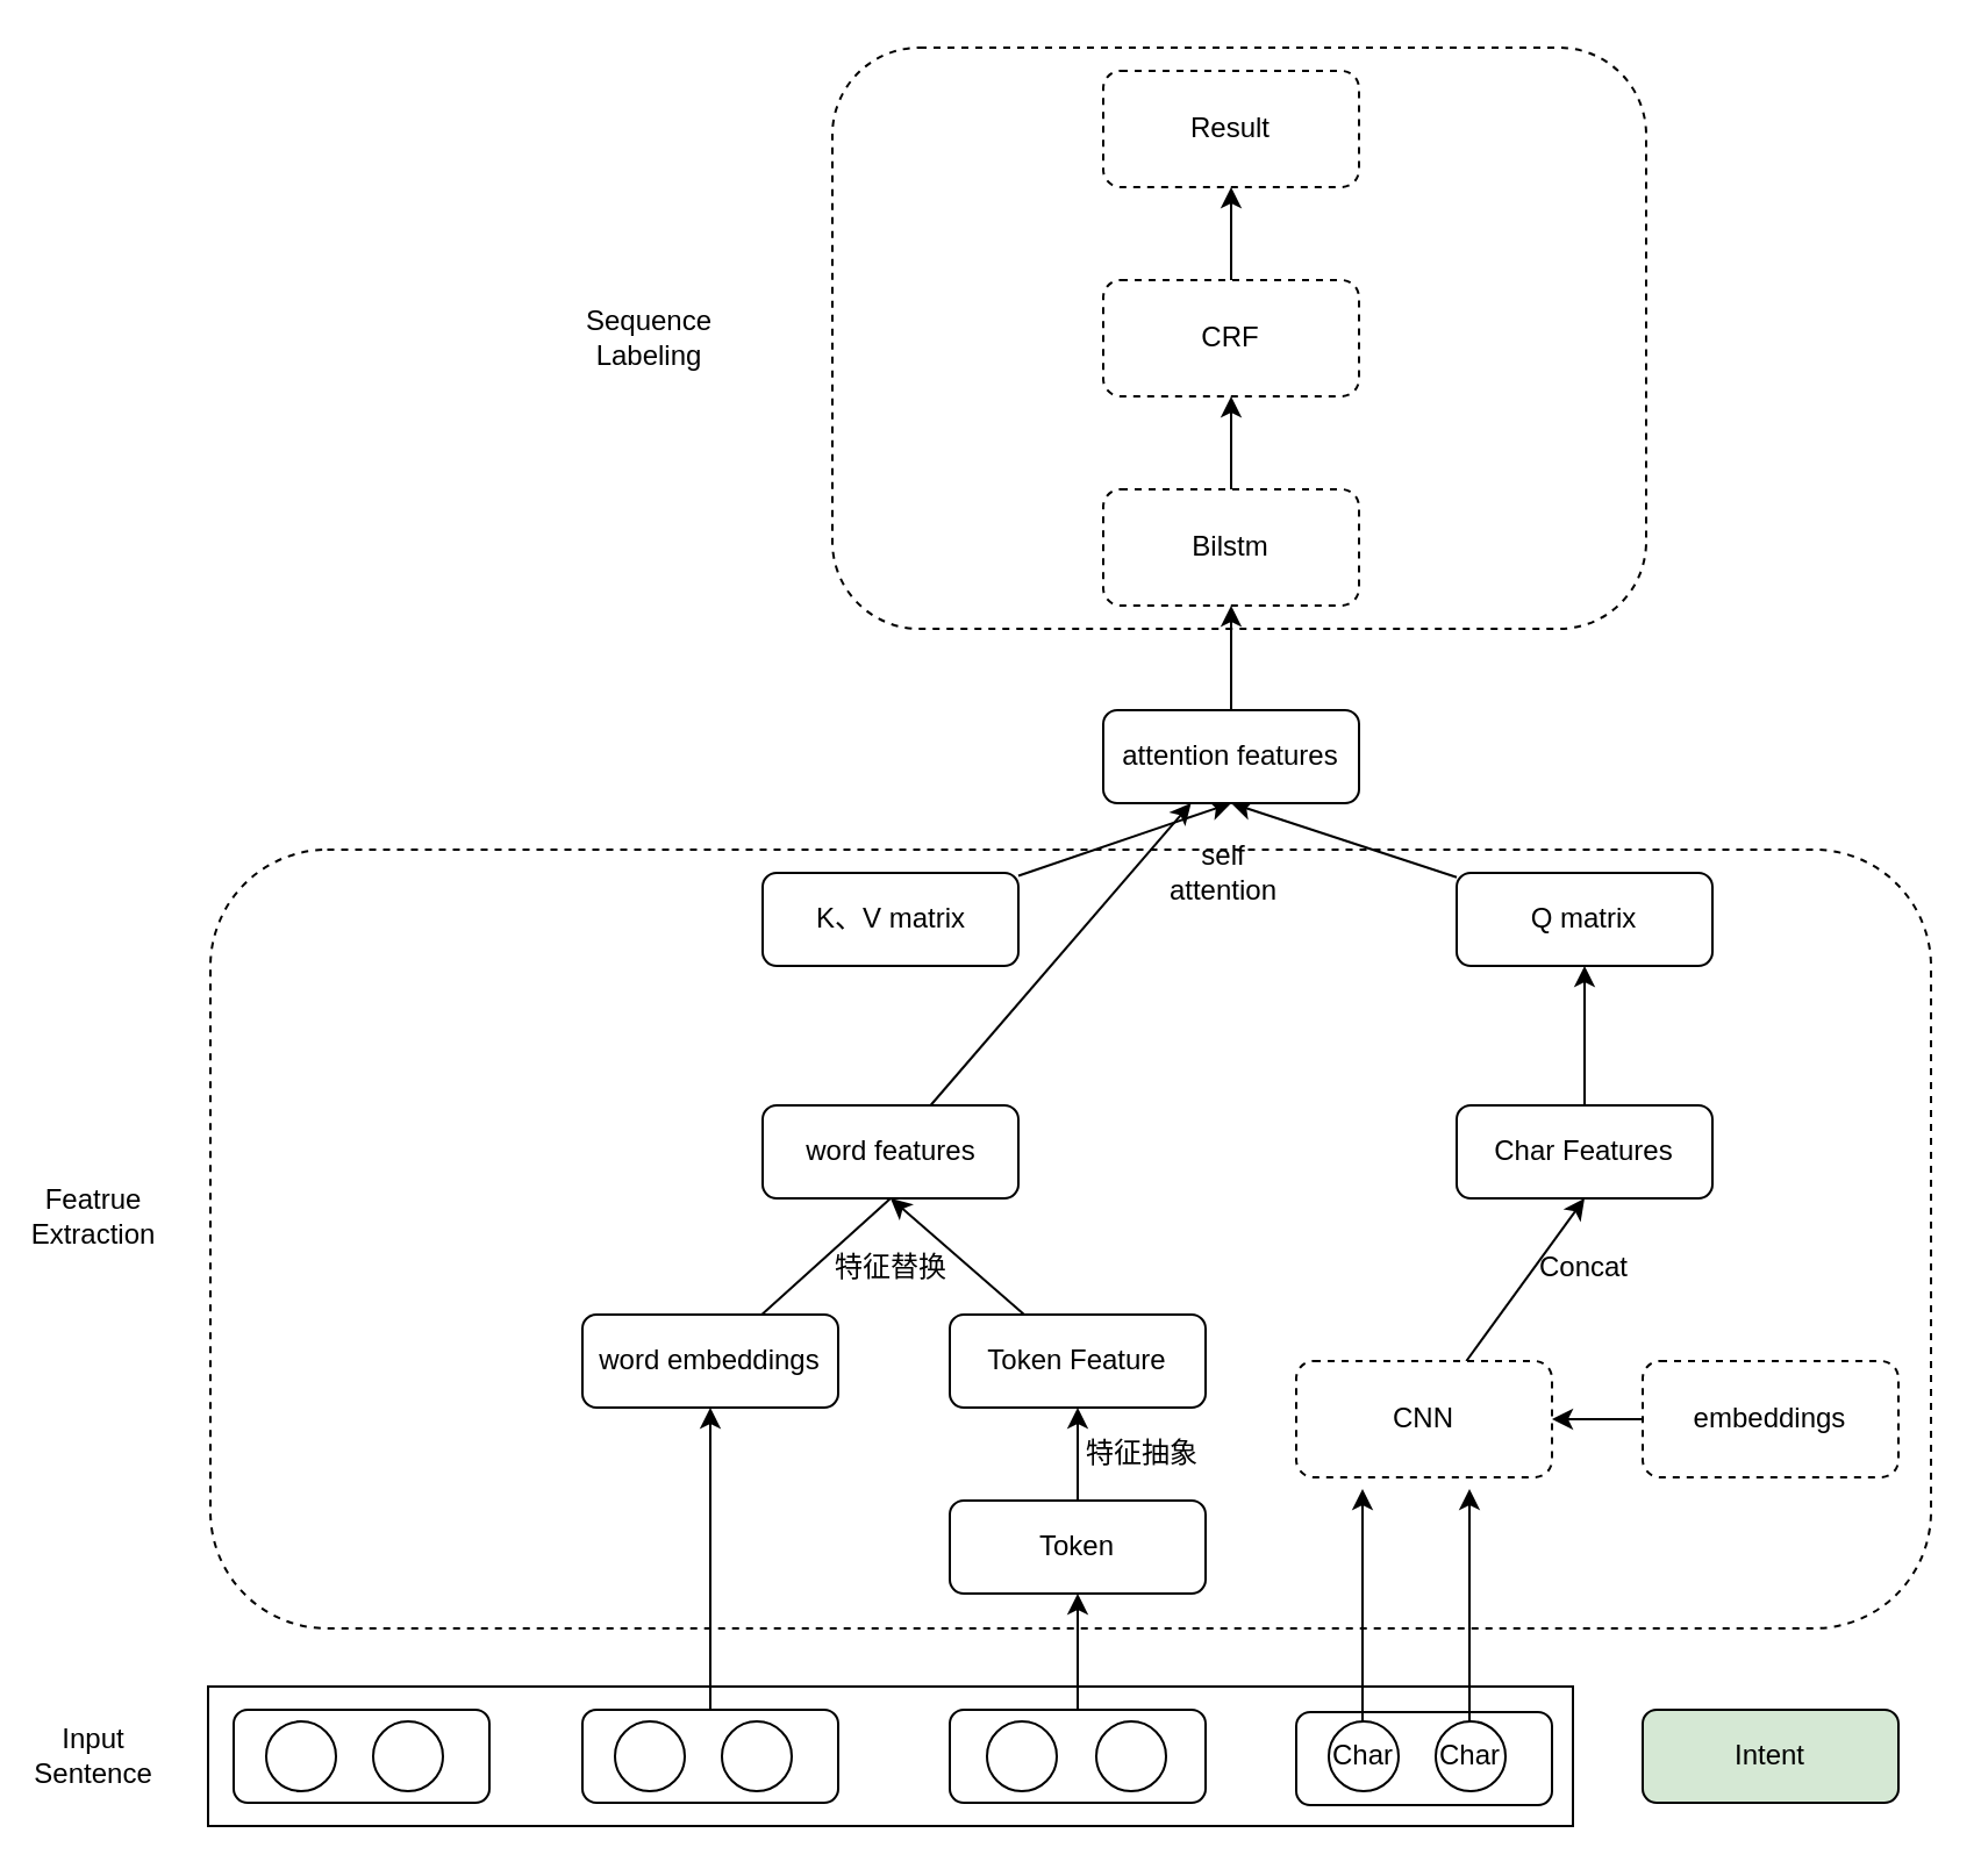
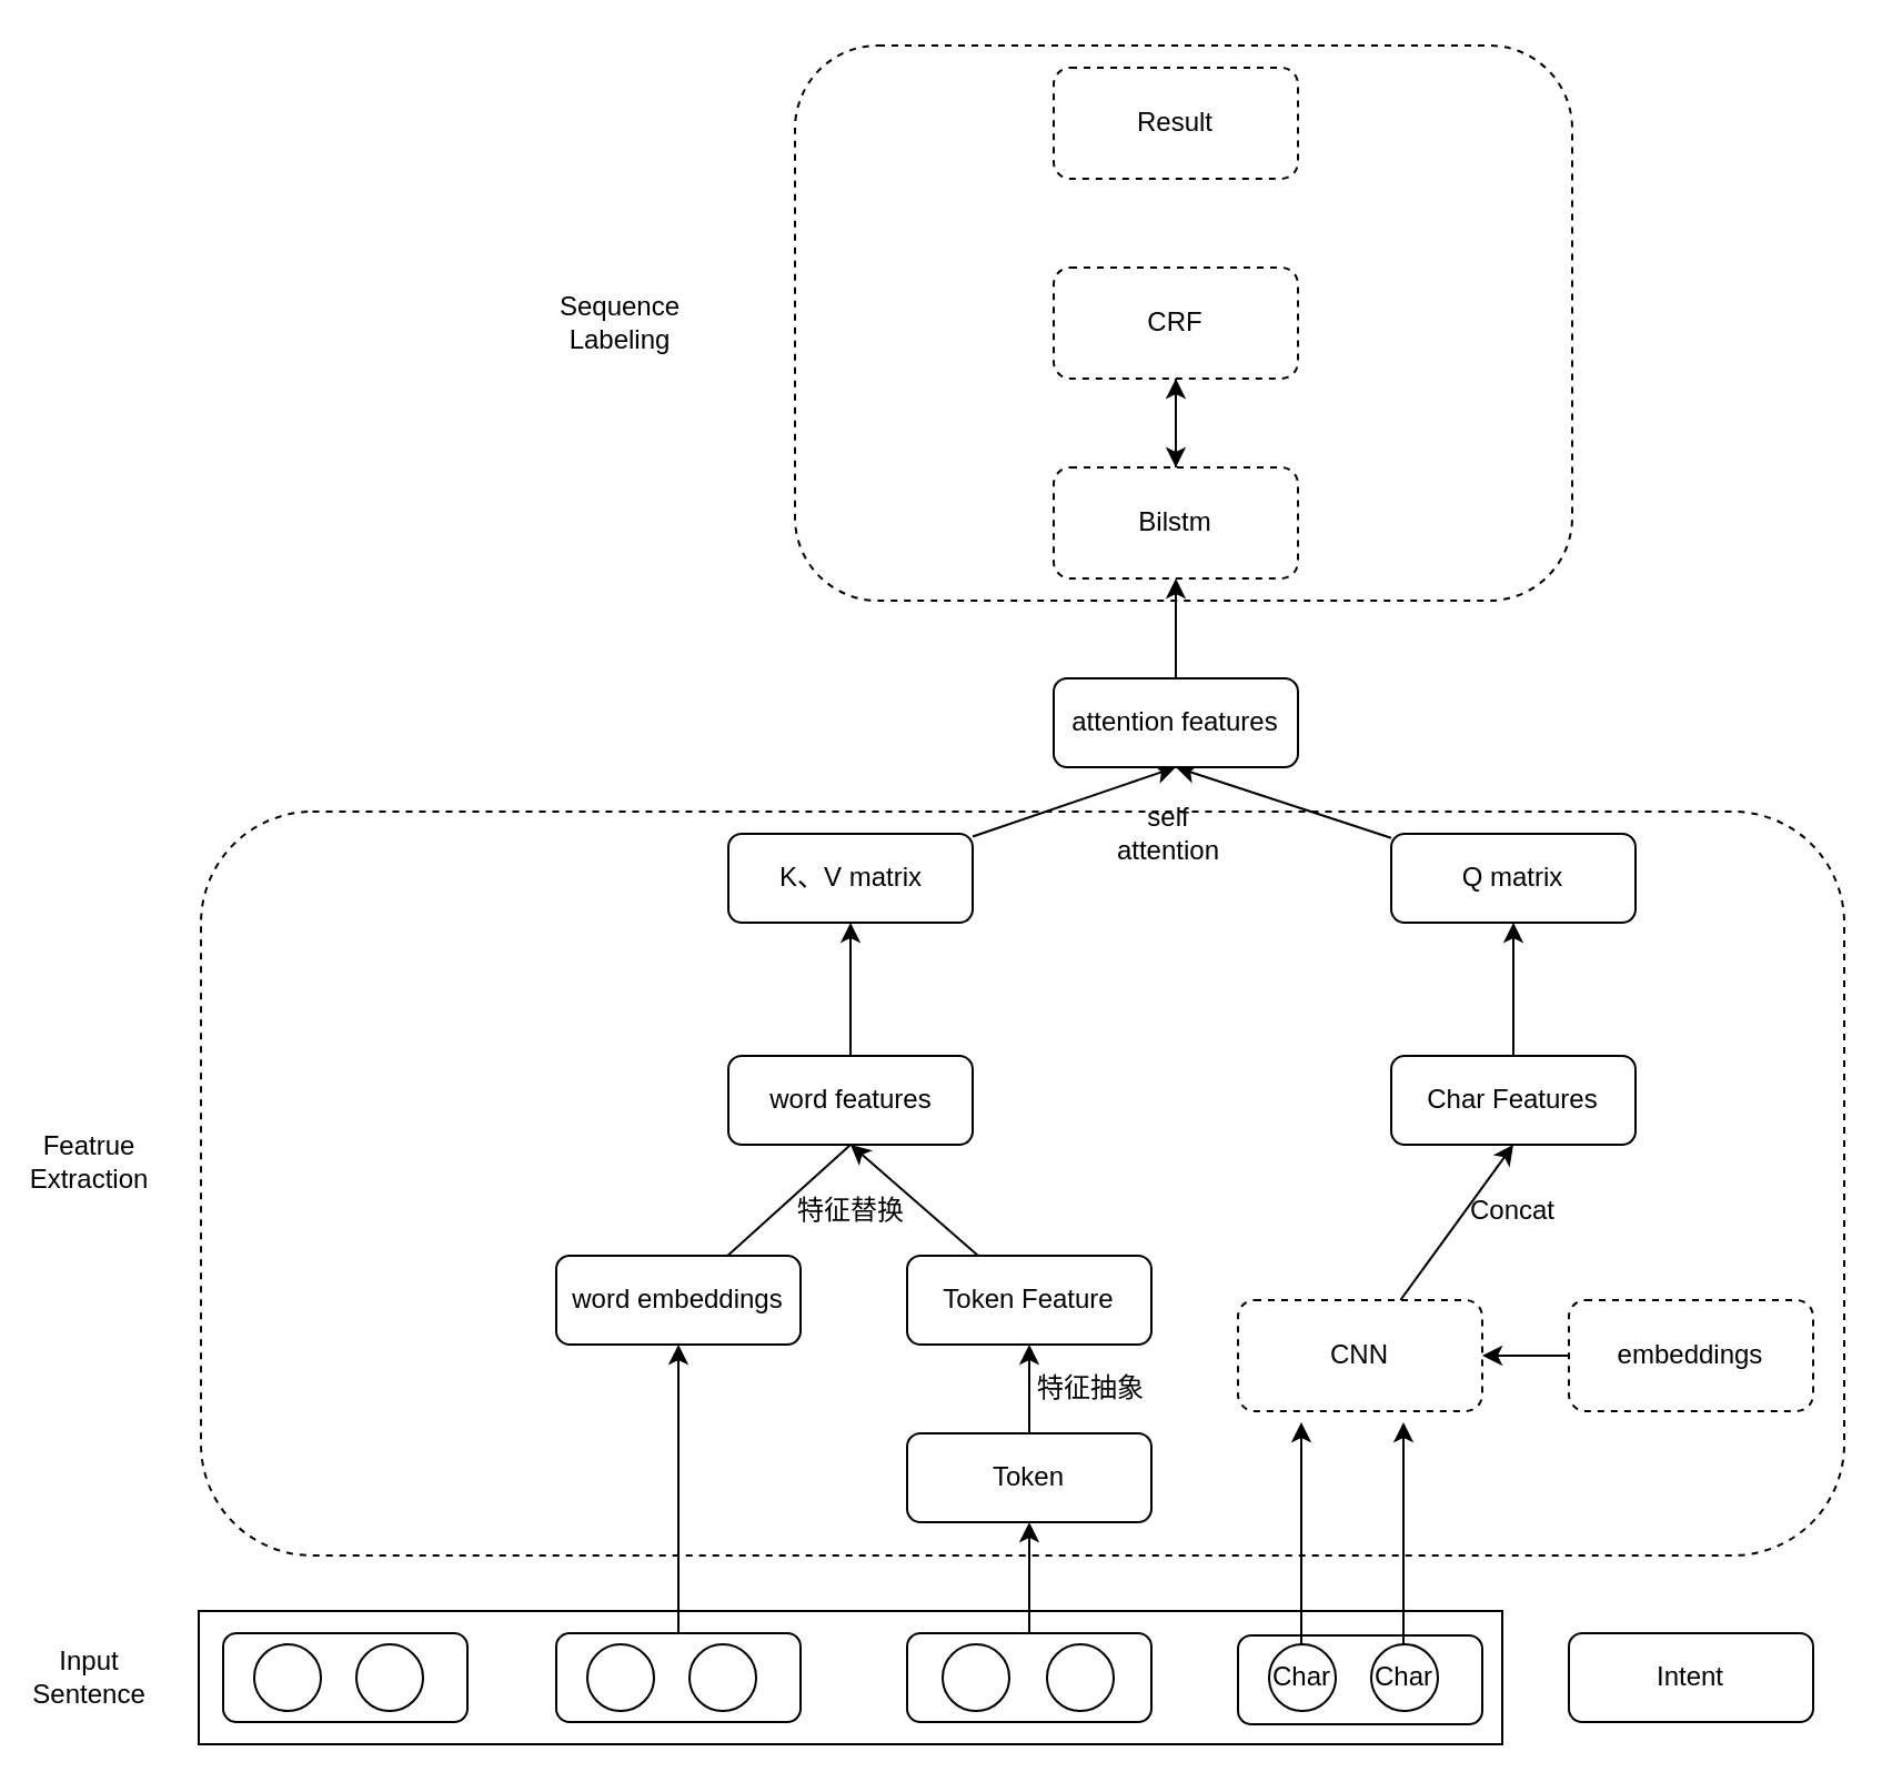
- <mxCell id="51" value="" style="edgeStyle=none;rounded=0;orthogonalLoop=1;jettySize=auto;html=1;" edge="1" parent="1" source="52" target="53"><mxGeometry relative="1" as="geometry" /></mxCell>
+ <mxCell id="51" value="" style="edgeStyle=none;rounded=0;orthogonalLoop=1;jettySize=auto;html=1;" edge="1" parent="1" source="52" target="50"><mxGeometry relative="1" as="geometry" /></mxCell>
- <mxCell id="37" value="" style="edgeStyle=none;rounded=0;orthogonalLoop=1;jettySize=auto;html=1;" edge="1" parent="1" source="38" target="47"><mxGeometry relative="1" as="geometry" /></mxCell>
+ <mxCell id="37" value="" style="edgeStyle=none;rounded=0;orthogonalLoop=1;jettySize=auto;html=1;" edge="1" parent="1" source="38" target="40"><mxGeometry relative="1" as="geometry" /></mxCell>
- <mxCell id="22" value="Intent" style="rounded=1;whiteSpace=wrap;html=1;fillColor=#d5e8d4;" vertex="1" parent="1"><mxGeometry x="706" y="735" width="110" height="40" as="geometry" /></mxCell>
+ <mxCell id="22" value="Intent" style="rounded=1;whiteSpace=wrap;html=1;" vertex="1" parent="1"><mxGeometry x="706" y="735" width="110" height="40" as="geometry" /></mxCell>
